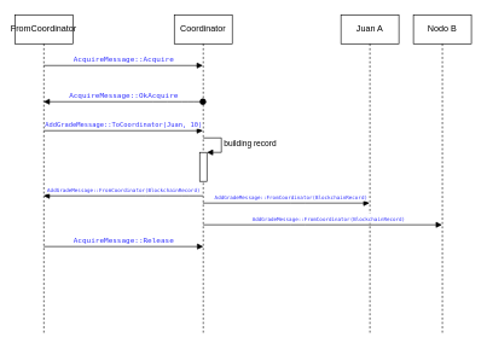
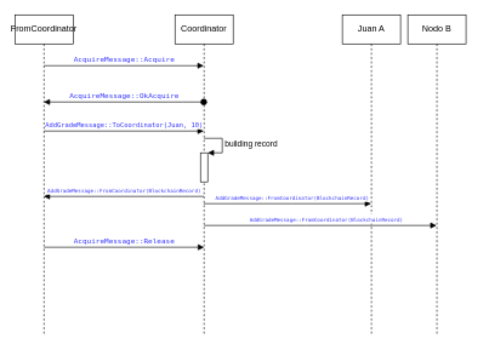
- <mxCell id="8" value="Nodo B" style="shape=umlLifeline;perimeter=lifelinePerimeter;whiteSpace=wrap;html=1;container=1;collapsible=0;recursiveResize=0;outlineConnect=0;" vertex="1" parent="1"><mxGeometry x="570" y="20" width="80" height="440" as="geometry" /></mxCell>
+ <mxCell id="8" value="Nodo B" style="shape=umlLifeline;perimeter=lifelinePerimeter;whiteSpace=wrap;html=1;container=1;collapsible=0;recursiveResize=0;outlineConnect=0;" vertex="1" parent="1"><mxGeometry x="560" y="20" width="80" height="440" as="geometry" /></mxCell>
